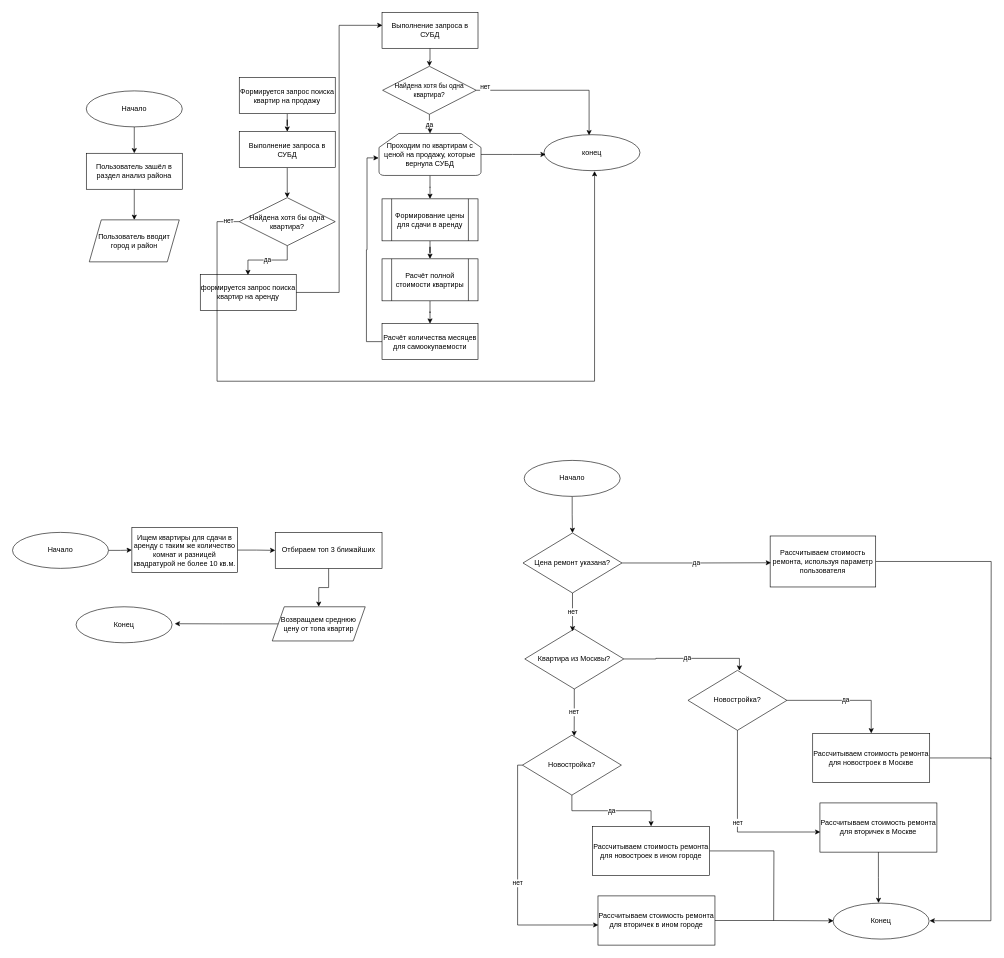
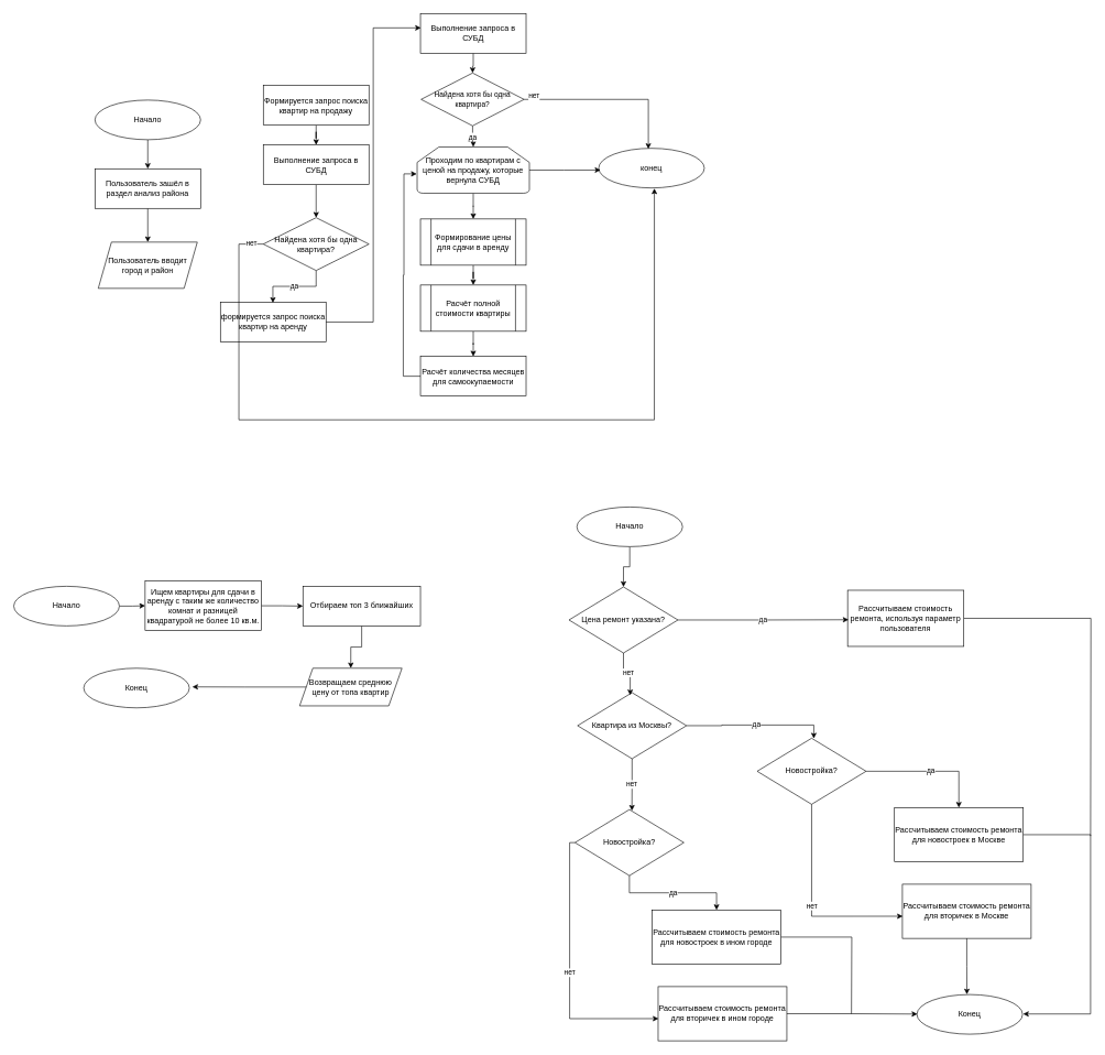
- <mxCell id="41" value="Цена ремонт указана?" style="strokeWidth=1;html=1;shape=mxgraph.flowchart.decision;whiteSpace=wrap;" parent="1" vertex="1"><mxGeometry x="871" y="888" width="165" height="100" as="geometry" /></mxCell>
+ <mxCell id="41" value="Цена ремонт указана?" style="strokeWidth=1;html=1;shape=mxgraph.flowchart.decision;whiteSpace=wrap;" parent="1" vertex="1"><mxGeometry x="861" y="888" width="165" height="100" as="geometry" /></mxCell>
